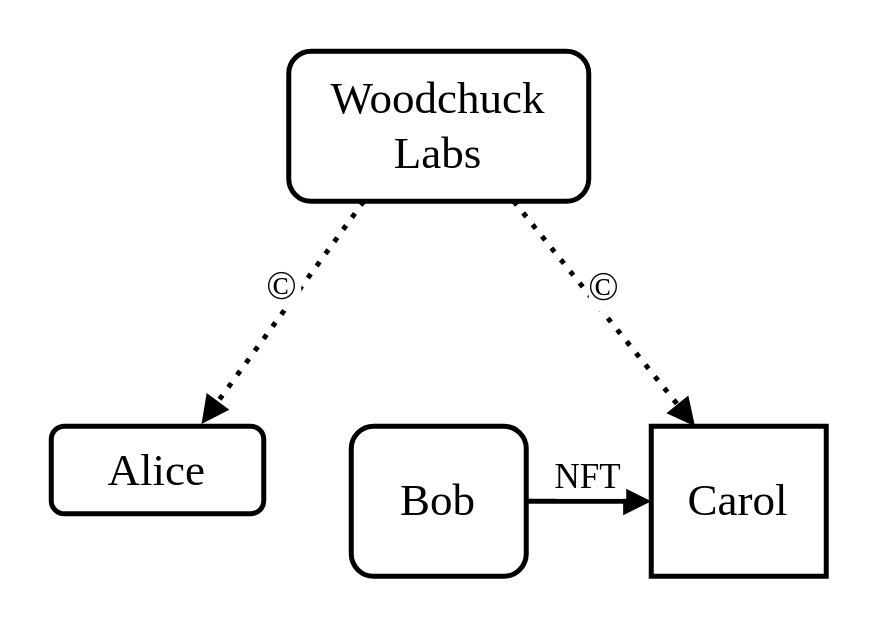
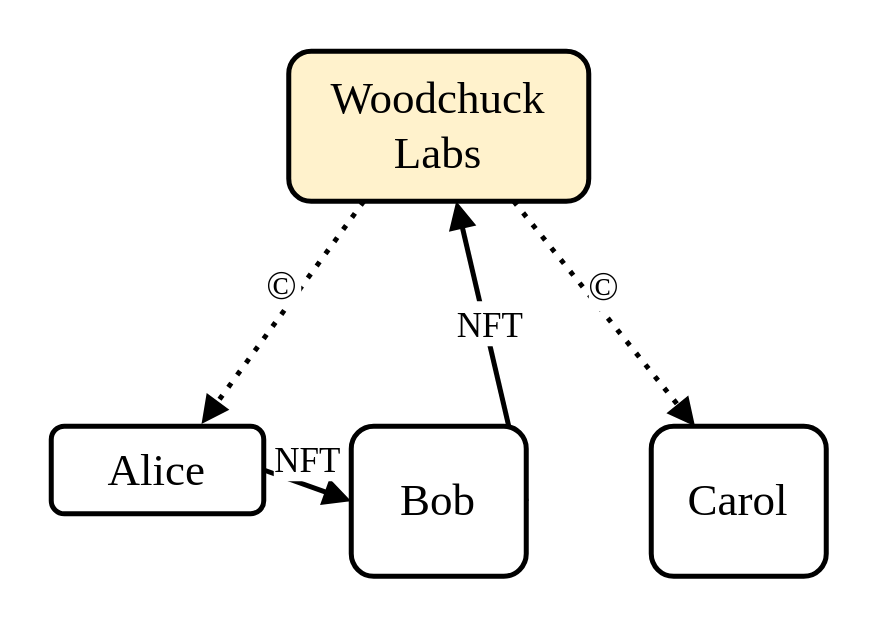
- <mxCell id="3" value="&lt;font style=&quot;font-size: 18px&quot;&gt;Woodchuck Labs&lt;/font&gt;" style="rounded=1;whiteSpace=wrap;html=1;fontFamily=Georgia;strokeWidth=2;" vertex="1" parent="1"><mxGeometry x="115" y="20" width="120" height="60" as="geometry" /></mxCell>
+ <mxCell id="3" value="&lt;font style=&quot;font-size: 18px&quot;&gt;Woodchuck Labs&lt;/font&gt;" style="rounded=1;whiteSpace=wrap;html=1;fontFamily=Georgia;strokeWidth=2;fillColor=#fff2cc;" vertex="1" parent="1"><mxGeometry x="115" y="20" width="120" height="60" as="geometry" /></mxCell>
+ <mxCell id="4" value="NFT" style="edgeStyle=none;rounded=0;orthogonalLoop=1;jettySize=auto;html=0;exitX=1;exitY=0.5;exitDx=0;exitDy=0;entryX=0;entryY=0.5;entryDx=0;entryDy=0;fontFamily=Georgia;fontSize=14;endArrow=block;endFill=1;strokeWidth=2;verticalAlign=bottom;" edge="1" parent="1" source="5" target="7"><mxGeometry relative="1" as="geometry" /></mxCell>
- <mxCell id="6" value="NFT" style="edgeStyle=none;rounded=0;orthogonalLoop=1;jettySize=auto;html=0;exitX=1;exitY=0.5;exitDx=0;exitDy=0;entryX=0;entryY=0.5;entryDx=0;entryDy=0;fontFamily=Georgia;fontSize=14;endArrow=block;endFill=1;strokeWidth=2;verticalAlign=bottom;" edge="1" parent="1" source="7" target="8"><mxGeometry relative="1" as="geometry" /></mxCell>
+ <mxCell id="6" value="NFT" style="edgeStyle=none;rounded=0;orthogonalLoop=1;jettySize=auto;html=0;exitX=1;exitY=0.5;exitDx=0;exitDy=0;fontFamily=Georgia;fontSize=14;endArrow=block;endFill=1;strokeWidth=2;verticalAlign=bottom;" edge="1" parent="1" source="7" target="3"><mxGeometry relative="1" as="geometry" /></mxCell>
- <mxCell id="8" value="&lt;font style=&quot;font-size: 18px&quot;&gt;Carol&lt;/font&gt;" style="whiteSpace=wrap;html=1;fontFamily=Georgia;fontSize=12;strokeWidth=2;rounded=0;" vertex="1" parent="1"><mxGeometry x="260" y="170" width="70" height="60" as="geometry" /></mxCell>
+ <mxCell id="8" value="&lt;font style=&quot;font-size: 18px&quot;&gt;Carol&lt;/font&gt;" style="rounded=1;whiteSpace=wrap;html=1;fontFamily=Georgia;fontSize=12;strokeWidth=2;" vertex="1" parent="1"><mxGeometry x="260" y="170" width="70" height="60" as="geometry" /></mxCell>
